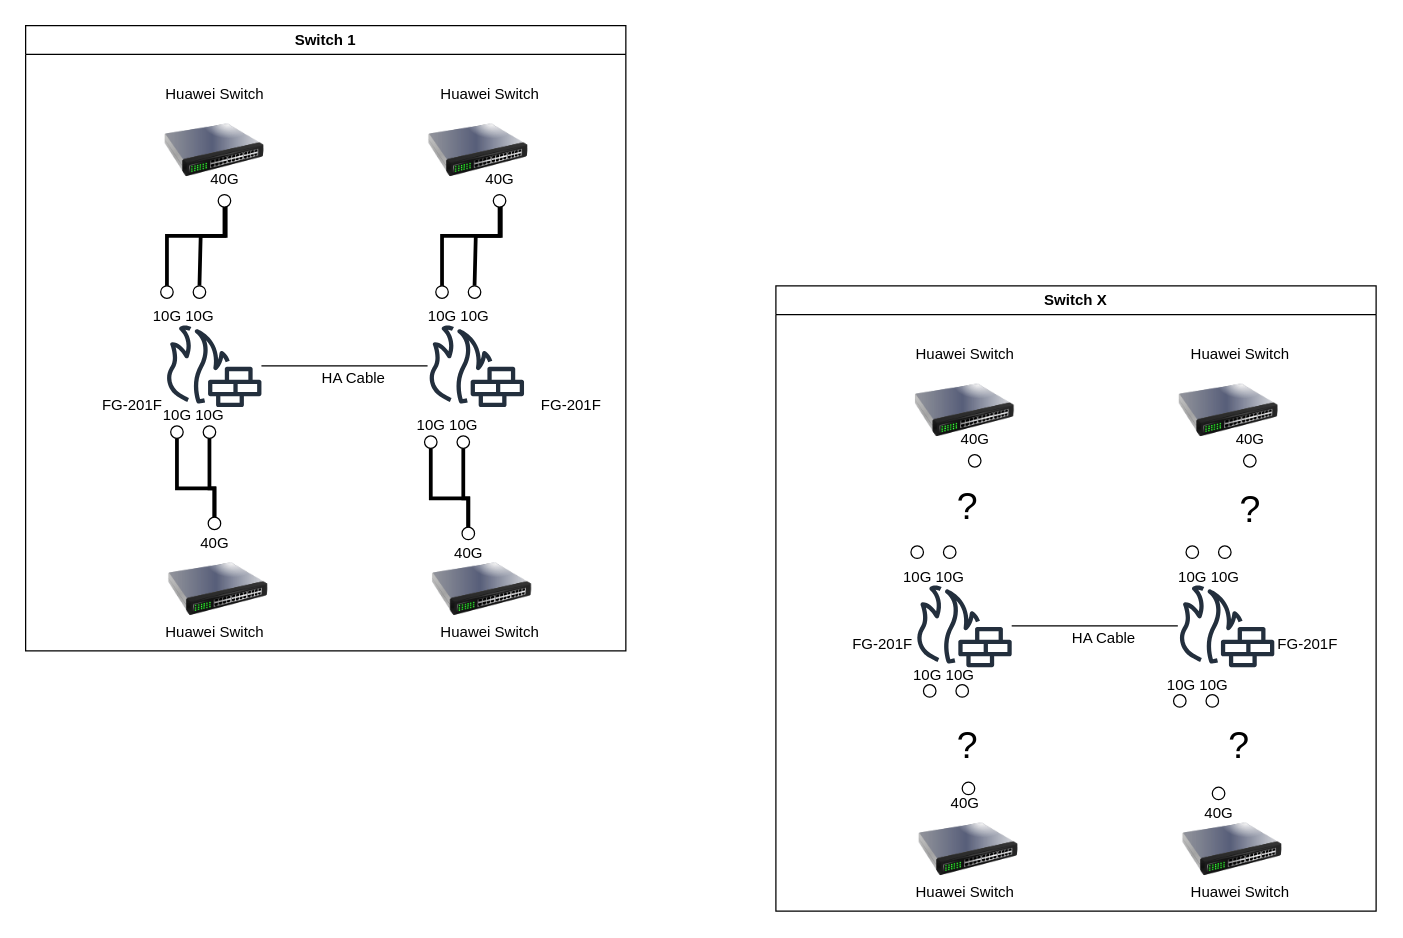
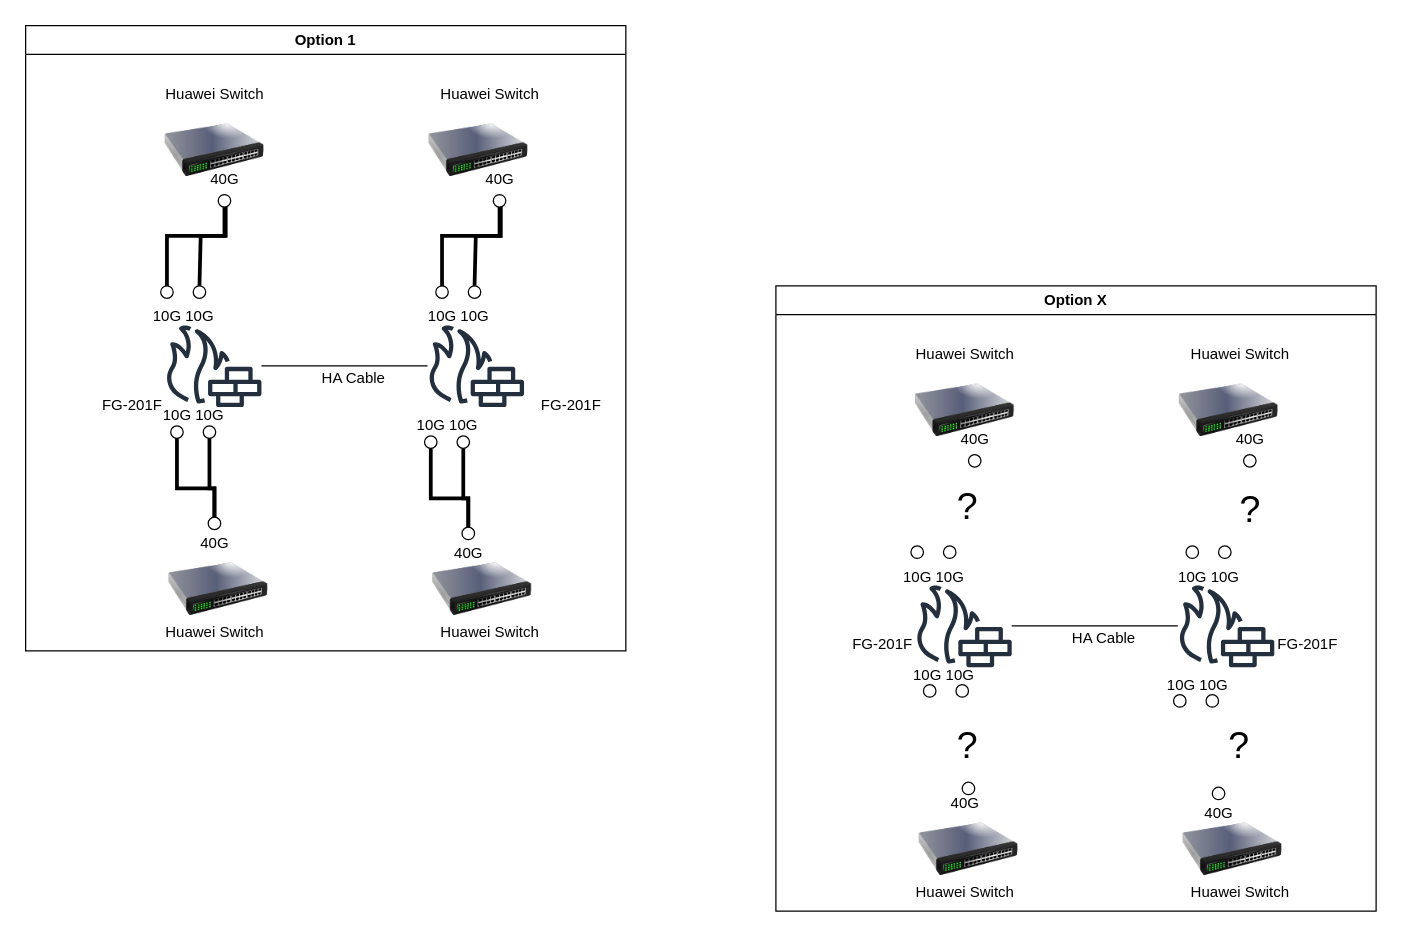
- <mxCell id="2" value="Switch 1" style="swimlane;whiteSpace=wrap;html=1;" parent="1" vertex="1"><mxGeometry x="20" y="20" width="480" height="500" as="geometry" /></mxCell>
+ <mxCell id="2" value="Option 1" style="swimlane;whiteSpace=wrap;html=1;" parent="1" vertex="1"><mxGeometry x="20" y="20" width="480" height="500" as="geometry" /></mxCell>
- <mxCell id="39" value="Switch X" style="swimlane;whiteSpace=wrap;html=1;" parent="1" vertex="1"><mxGeometry x="620" y="228" width="480" height="500" as="geometry" /></mxCell>
+ <mxCell id="39" value="Option X" style="swimlane;whiteSpace=wrap;html=1;" parent="1" vertex="1"><mxGeometry x="620" y="228" width="480" height="500" as="geometry" /></mxCell>
